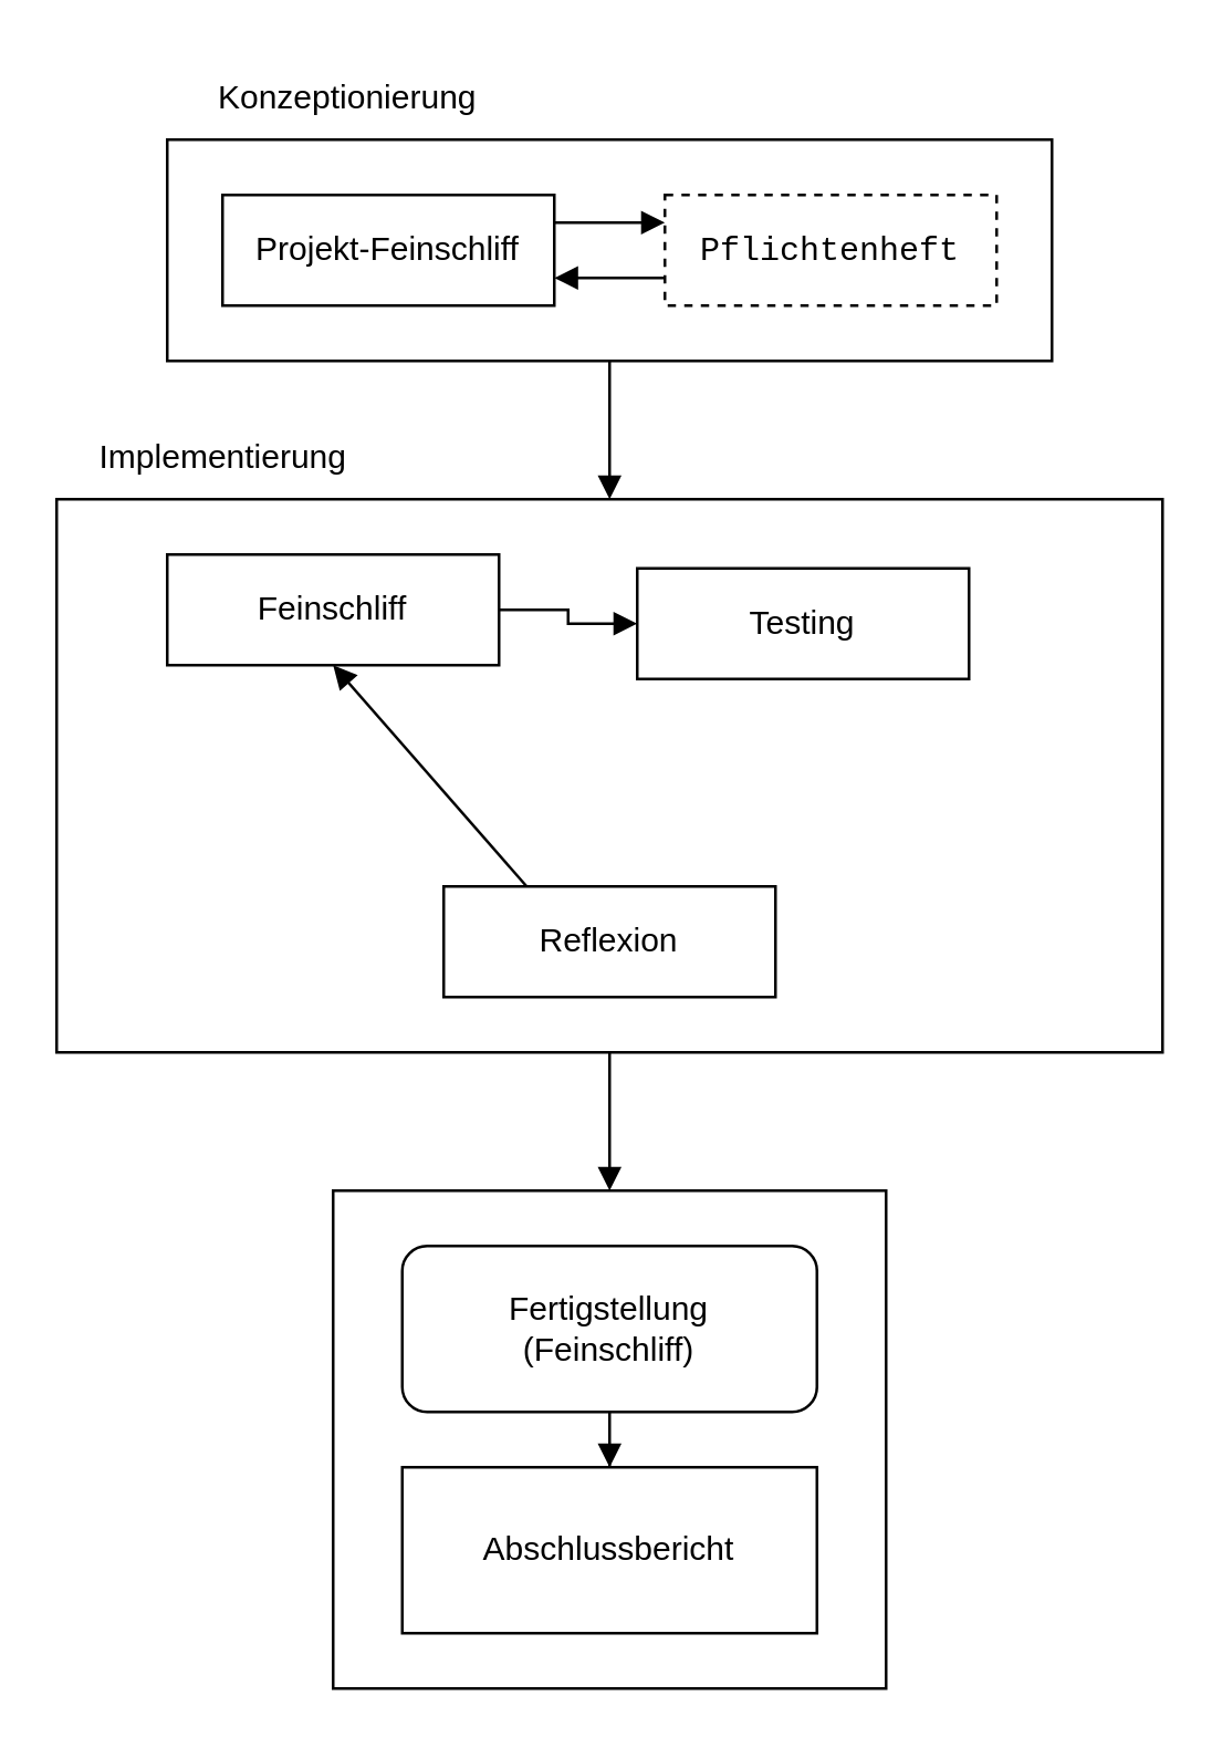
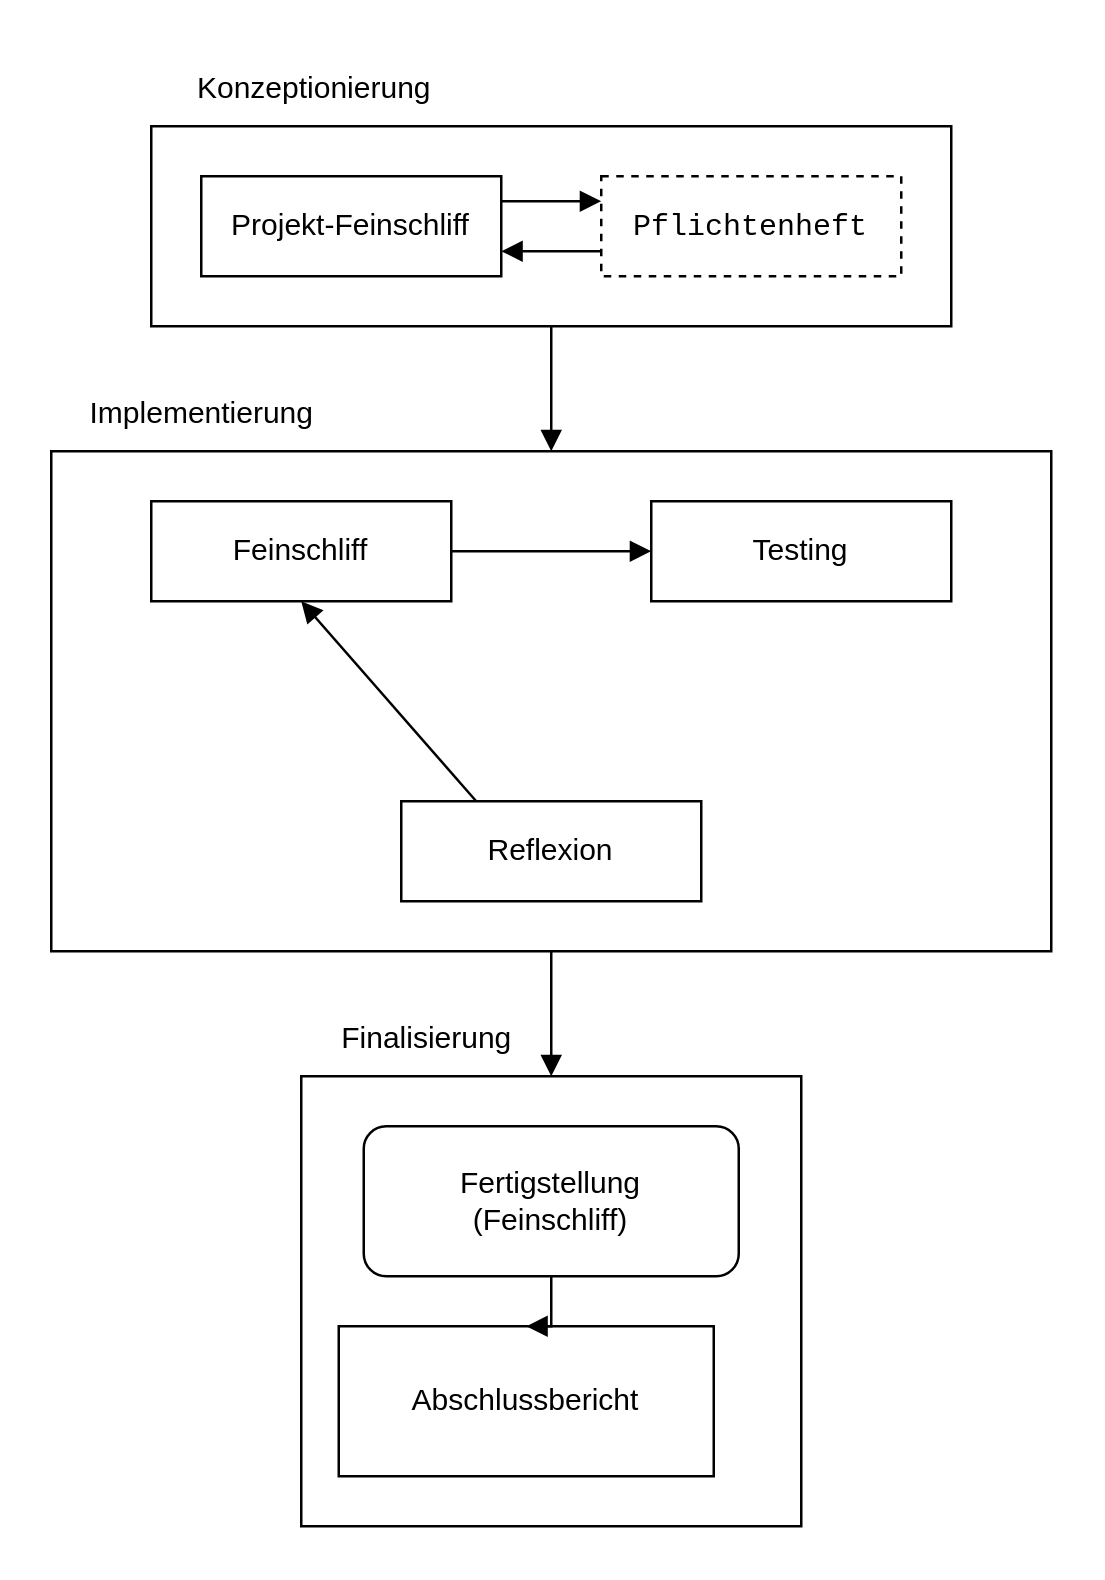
- <mxCell id="21" value="Testing" style="rounded=0;whiteSpace=wrap;html=1;container=0;" vertex="1" parent="17"><mxGeometry x="210" y="55" width="120" height="40" as="geometry" /></mxCell>
+ <mxCell id="21" value="Testing" style="rounded=0;whiteSpace=wrap;html=1;container=0;" vertex="1" parent="17"><mxGeometry x="240" y="50" width="120" height="40" as="geometry" /></mxCell>
+ <mxCell id="3" value="Finalisierung" style="text;html=1;align=center;verticalAlign=middle;resizable=0;points=[];autosize=1;strokeColor=none;fillColor=none;container=0;" vertex="1" parent="2"><mxGeometry width="100" height="30" as="geometry" /></mxCell>
- <mxCell id="6" value="Abschlussbericht" style="rounded=0;whiteSpace=wrap;html=1;container=0;" vertex="1" parent="2"><mxGeometry x="25" y="130" width="150" height="60" as="geometry" /></mxCell>
+ <mxCell id="6" value="Abschlussbericht" style="rounded=0;whiteSpace=wrap;html=1;container=0;" vertex="1" parent="2"><mxGeometry x="15" y="130" width="150" height="60" as="geometry" /></mxCell>
